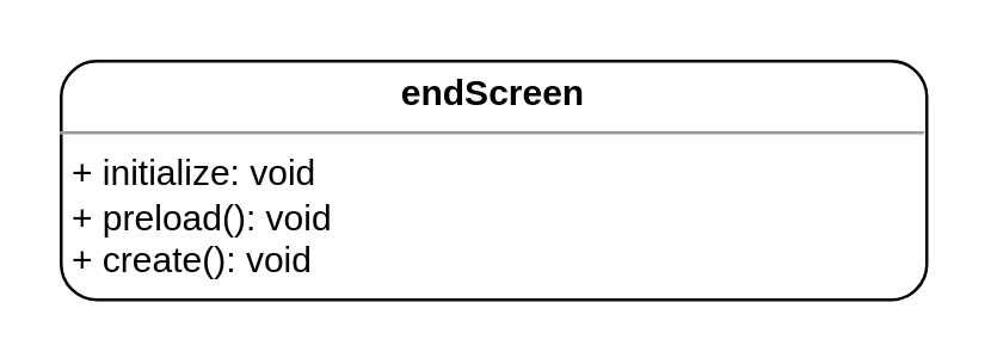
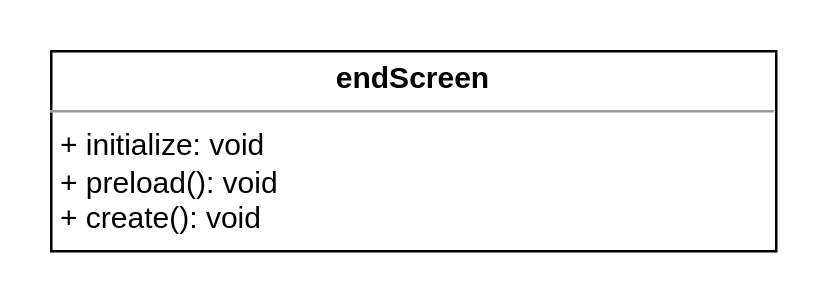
- <mxCell id="2" value="&lt;p style=&quot;margin: 0px ; margin-top: 4px ; text-align: center&quot;&gt;&lt;b&gt;endScreen&lt;/b&gt;&lt;/p&gt;&lt;hr size=&quot;1&quot;&gt;&lt;p style=&quot;margin: 0px ; margin-left: 4px&quot;&gt;&lt;span&gt;+ initialize: void&lt;/span&gt;&lt;br&gt;&lt;/p&gt;&lt;p style=&quot;margin: 0px ; margin-left: 4px&quot;&gt;+ preload(): void&lt;/p&gt;&lt;p style=&quot;margin: 0px ; margin-left: 4px&quot;&gt;+ create(): void&lt;/p&gt;" style="verticalAlign=top;align=left;overflow=fill;fontSize=12;fontFamily=Helvetica;html=1;rounded=1;" vertex="1" parent="1"><mxGeometry x="20" y="20" width="290" height="80" as="geometry" /></mxCell>
+ <mxCell id="2" value="&lt;p style=&quot;margin: 0px ; margin-top: 4px ; text-align: center&quot;&gt;&lt;b&gt;endScreen&lt;/b&gt;&lt;/p&gt;&lt;hr size=&quot;1&quot;&gt;&lt;p style=&quot;margin: 0px ; margin-left: 4px&quot;&gt;&lt;span&gt;+ initialize: void&lt;/span&gt;&lt;br&gt;&lt;/p&gt;&lt;p style=&quot;margin: 0px ; margin-left: 4px&quot;&gt;+ preload(): void&lt;/p&gt;&lt;p style=&quot;margin: 0px ; margin-left: 4px&quot;&gt;+ create(): void&lt;/p&gt;" style="verticalAlign=top;align=left;overflow=fill;fontSize=12;fontFamily=Helvetica;html=1;" vertex="1" parent="1"><mxGeometry x="20" y="20" width="290" height="80" as="geometry" /></mxCell>
